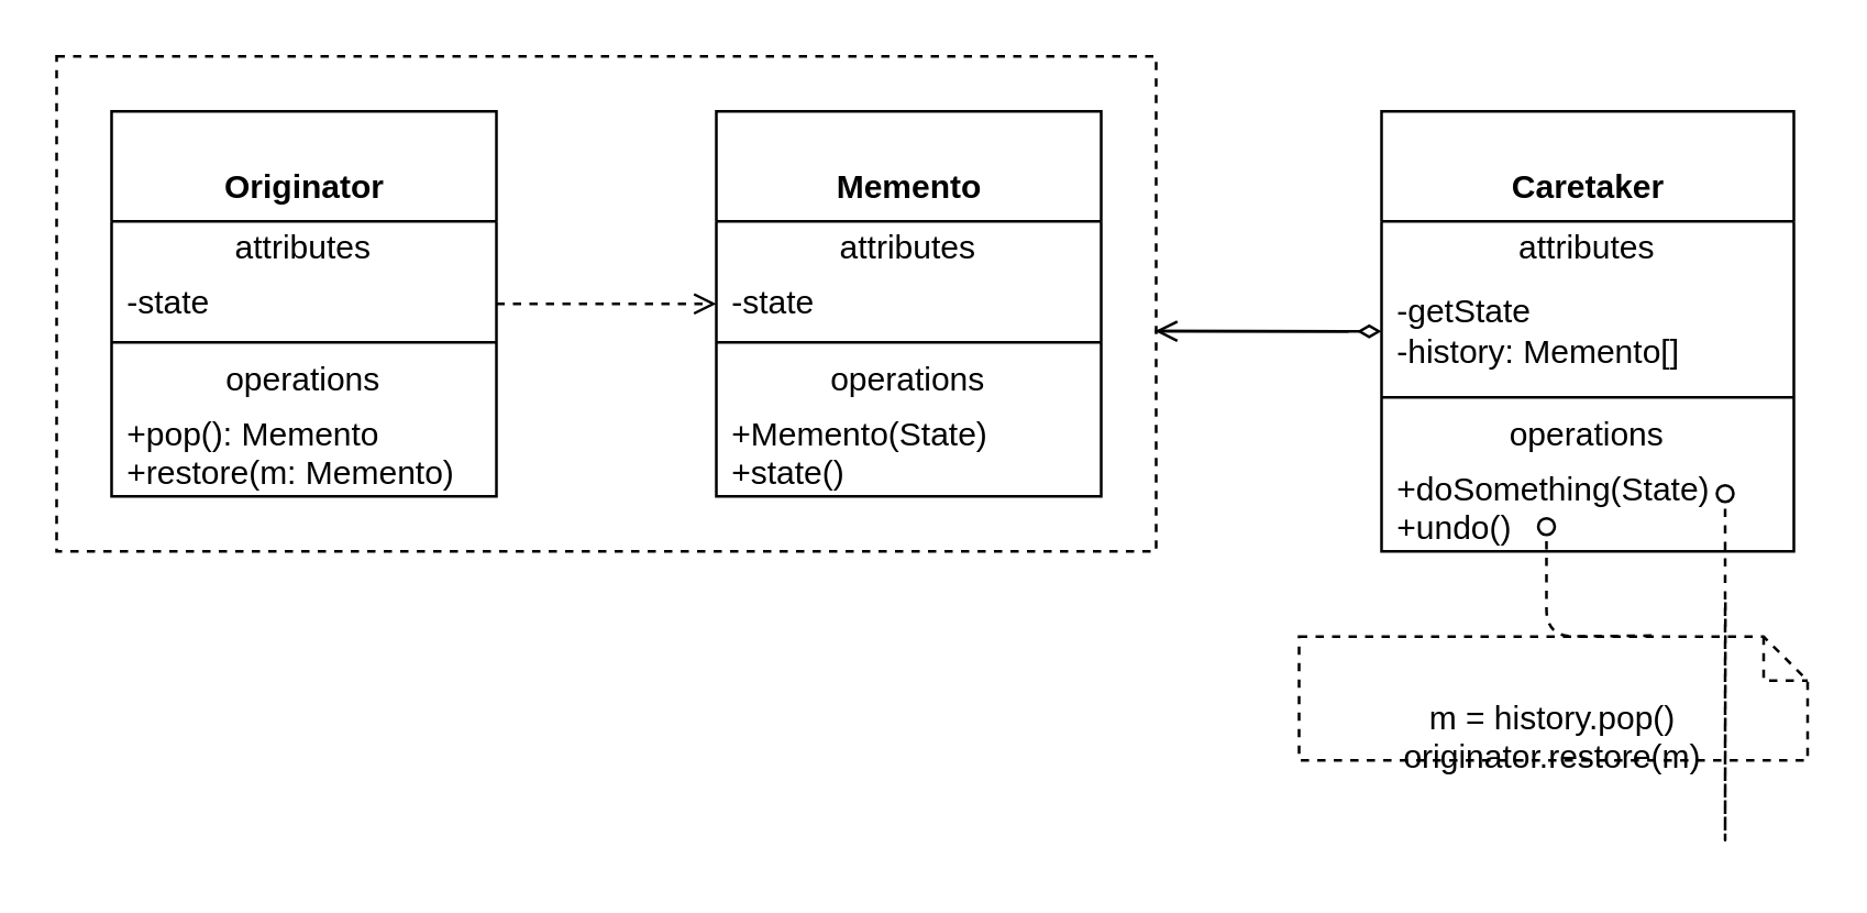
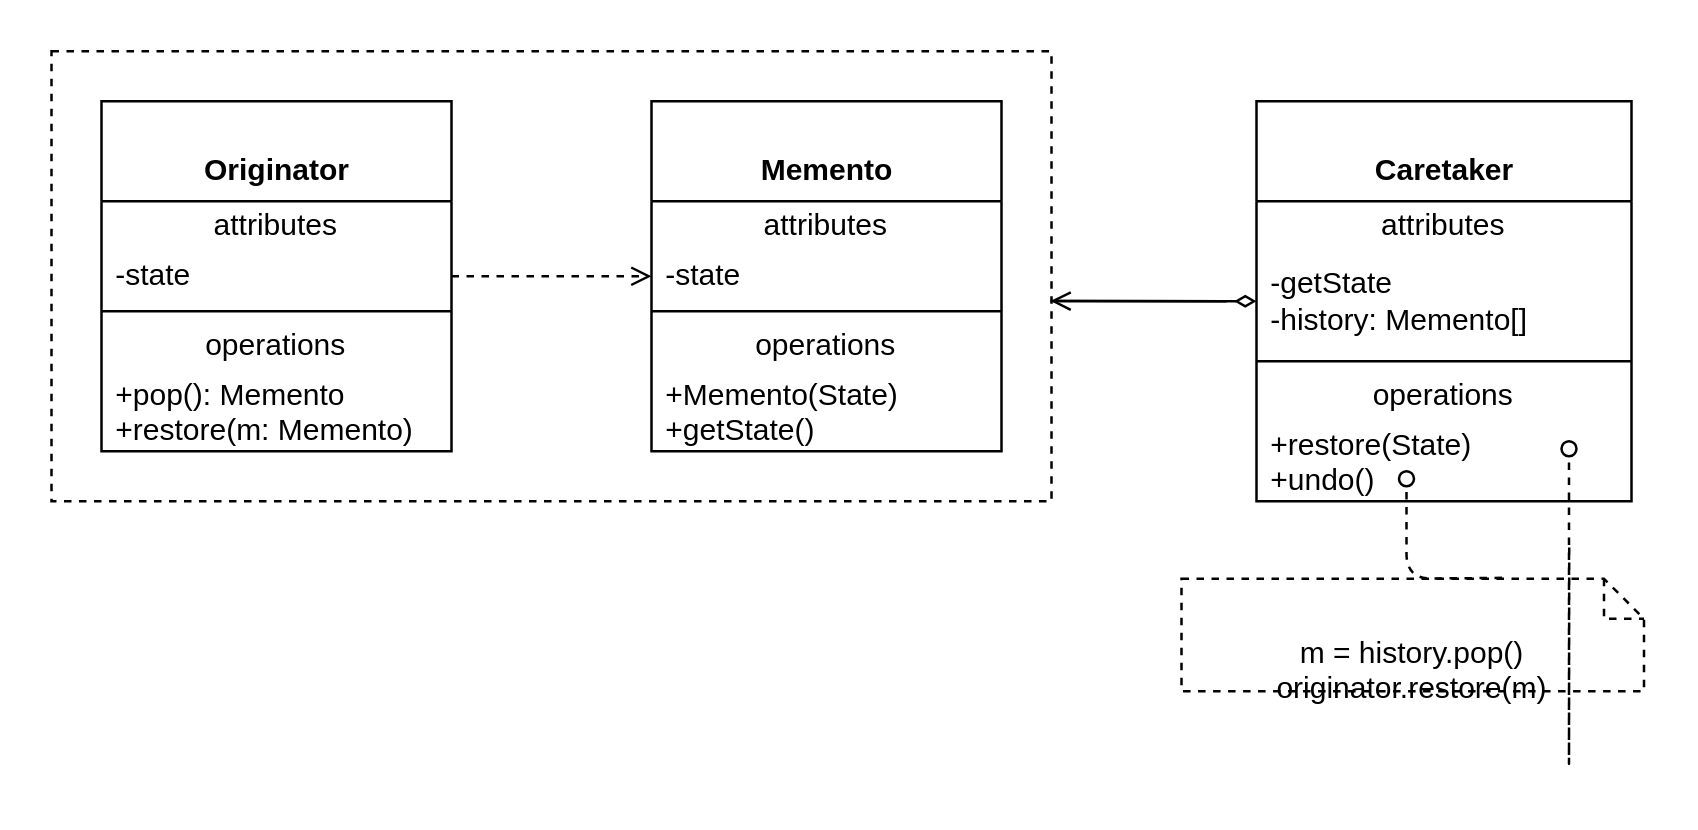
- <mxCell id="7" value="+Memento(State)&lt;br&gt;+state()" style="text;html=1;strokeColor=none;fillColor=none;align=left;verticalAlign=middle;spacingLeft=4;spacingRight=4;overflow=hidden;rotatable=0;points=[[0,0.5],[1,0.5]];portConstraint=eastwest;" parent="2" vertex="1"><mxGeometry y="108" width="140" height="32" as="geometry" /></mxCell>
+ <mxCell id="7" value="+Memento(State)&lt;br&gt;+getState()" style="text;html=1;strokeColor=none;fillColor=none;align=left;verticalAlign=middle;spacingLeft=4;spacingRight=4;overflow=hidden;rotatable=0;points=[[0,0.5],[1,0.5]];portConstraint=eastwest;" parent="2" vertex="1"><mxGeometry y="108" width="140" height="32" as="geometry" /></mxCell>
- <mxCell id="21" value="+doSomething(State)&lt;br&gt;+undo()" style="text;html=1;strokeColor=none;fillColor=none;align=left;verticalAlign=middle;spacingLeft=4;spacingRight=4;overflow=hidden;rotatable=0;points=[[0,0.5],[1,0.5]];portConstraint=eastwest;" parent="16" vertex="1"><mxGeometry y="128" width="150" height="32" as="geometry" /></mxCell>
+ <mxCell id="21" value="+restore(State)&lt;br&gt;+undo()" style="text;html=1;strokeColor=none;fillColor=none;align=left;verticalAlign=middle;spacingLeft=4;spacingRight=4;overflow=hidden;rotatable=0;points=[[0,0.5],[1,0.5]];portConstraint=eastwest;" parent="16" vertex="1"><mxGeometry y="128" width="150" height="32" as="geometry" /></mxCell>
